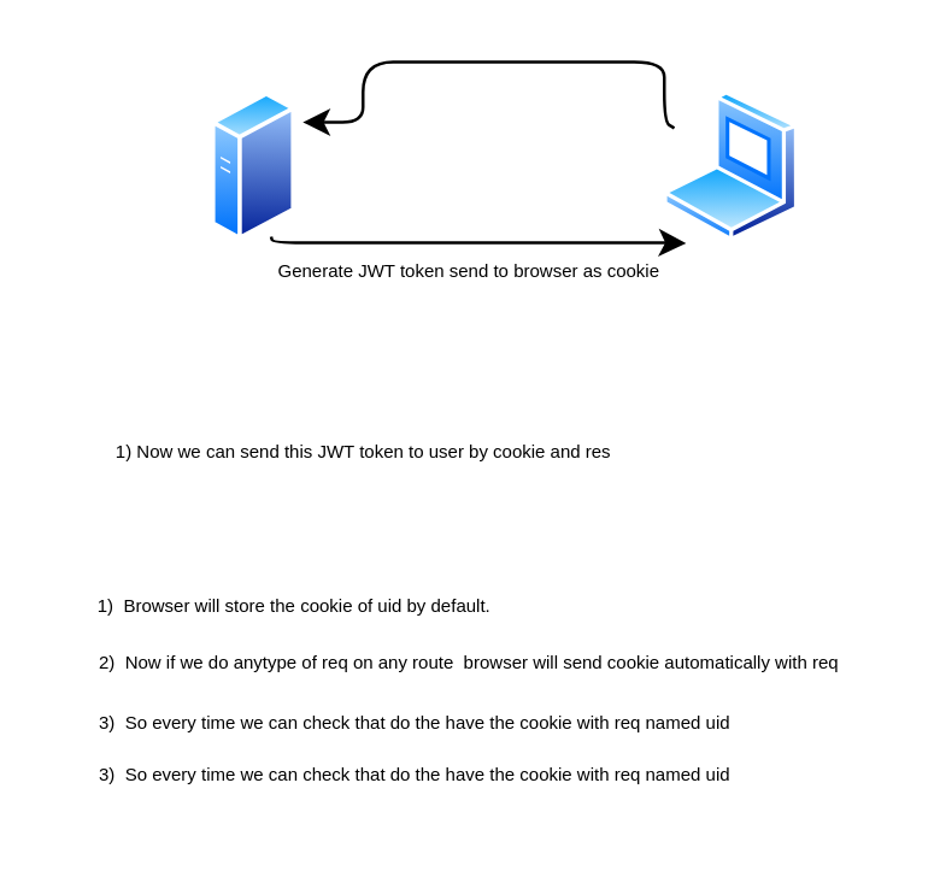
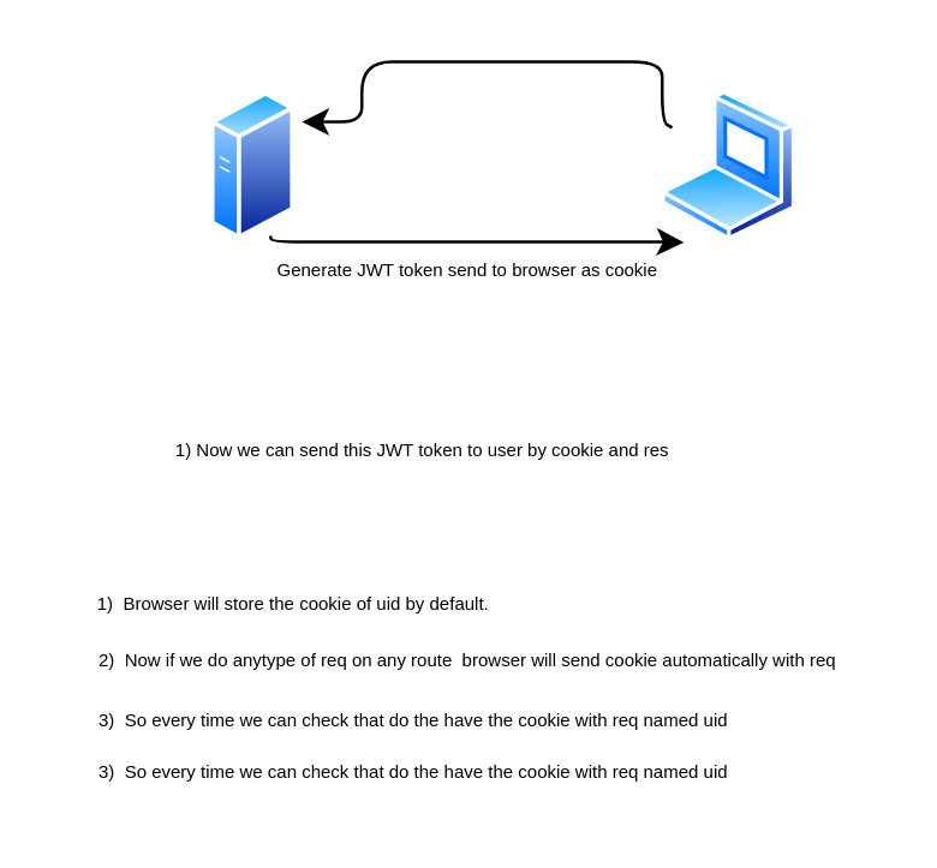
- <mxCell id="7" value="1) Now we can send this JWT token to user by cookie and res" style="text;html=1;align=center;verticalAlign=middle;resizable=0;points=[];autosize=1;strokeColor=none;fillColor=none;fontSize=6;" vertex="1" parent="1"><mxGeometry x="25" y="140" width="190" height="20" as="geometry" /></mxCell>
+ <mxCell id="7" value="1) Now we can send this JWT token to user by cookie and res" style="text;html=1;align=center;verticalAlign=middle;resizable=0;points=[];autosize=1;strokeColor=none;fillColor=none;fontSize=6;" vertex="1" parent="1"><mxGeometry x="45" y="140" width="190" height="20" as="geometry" /></mxCell>
